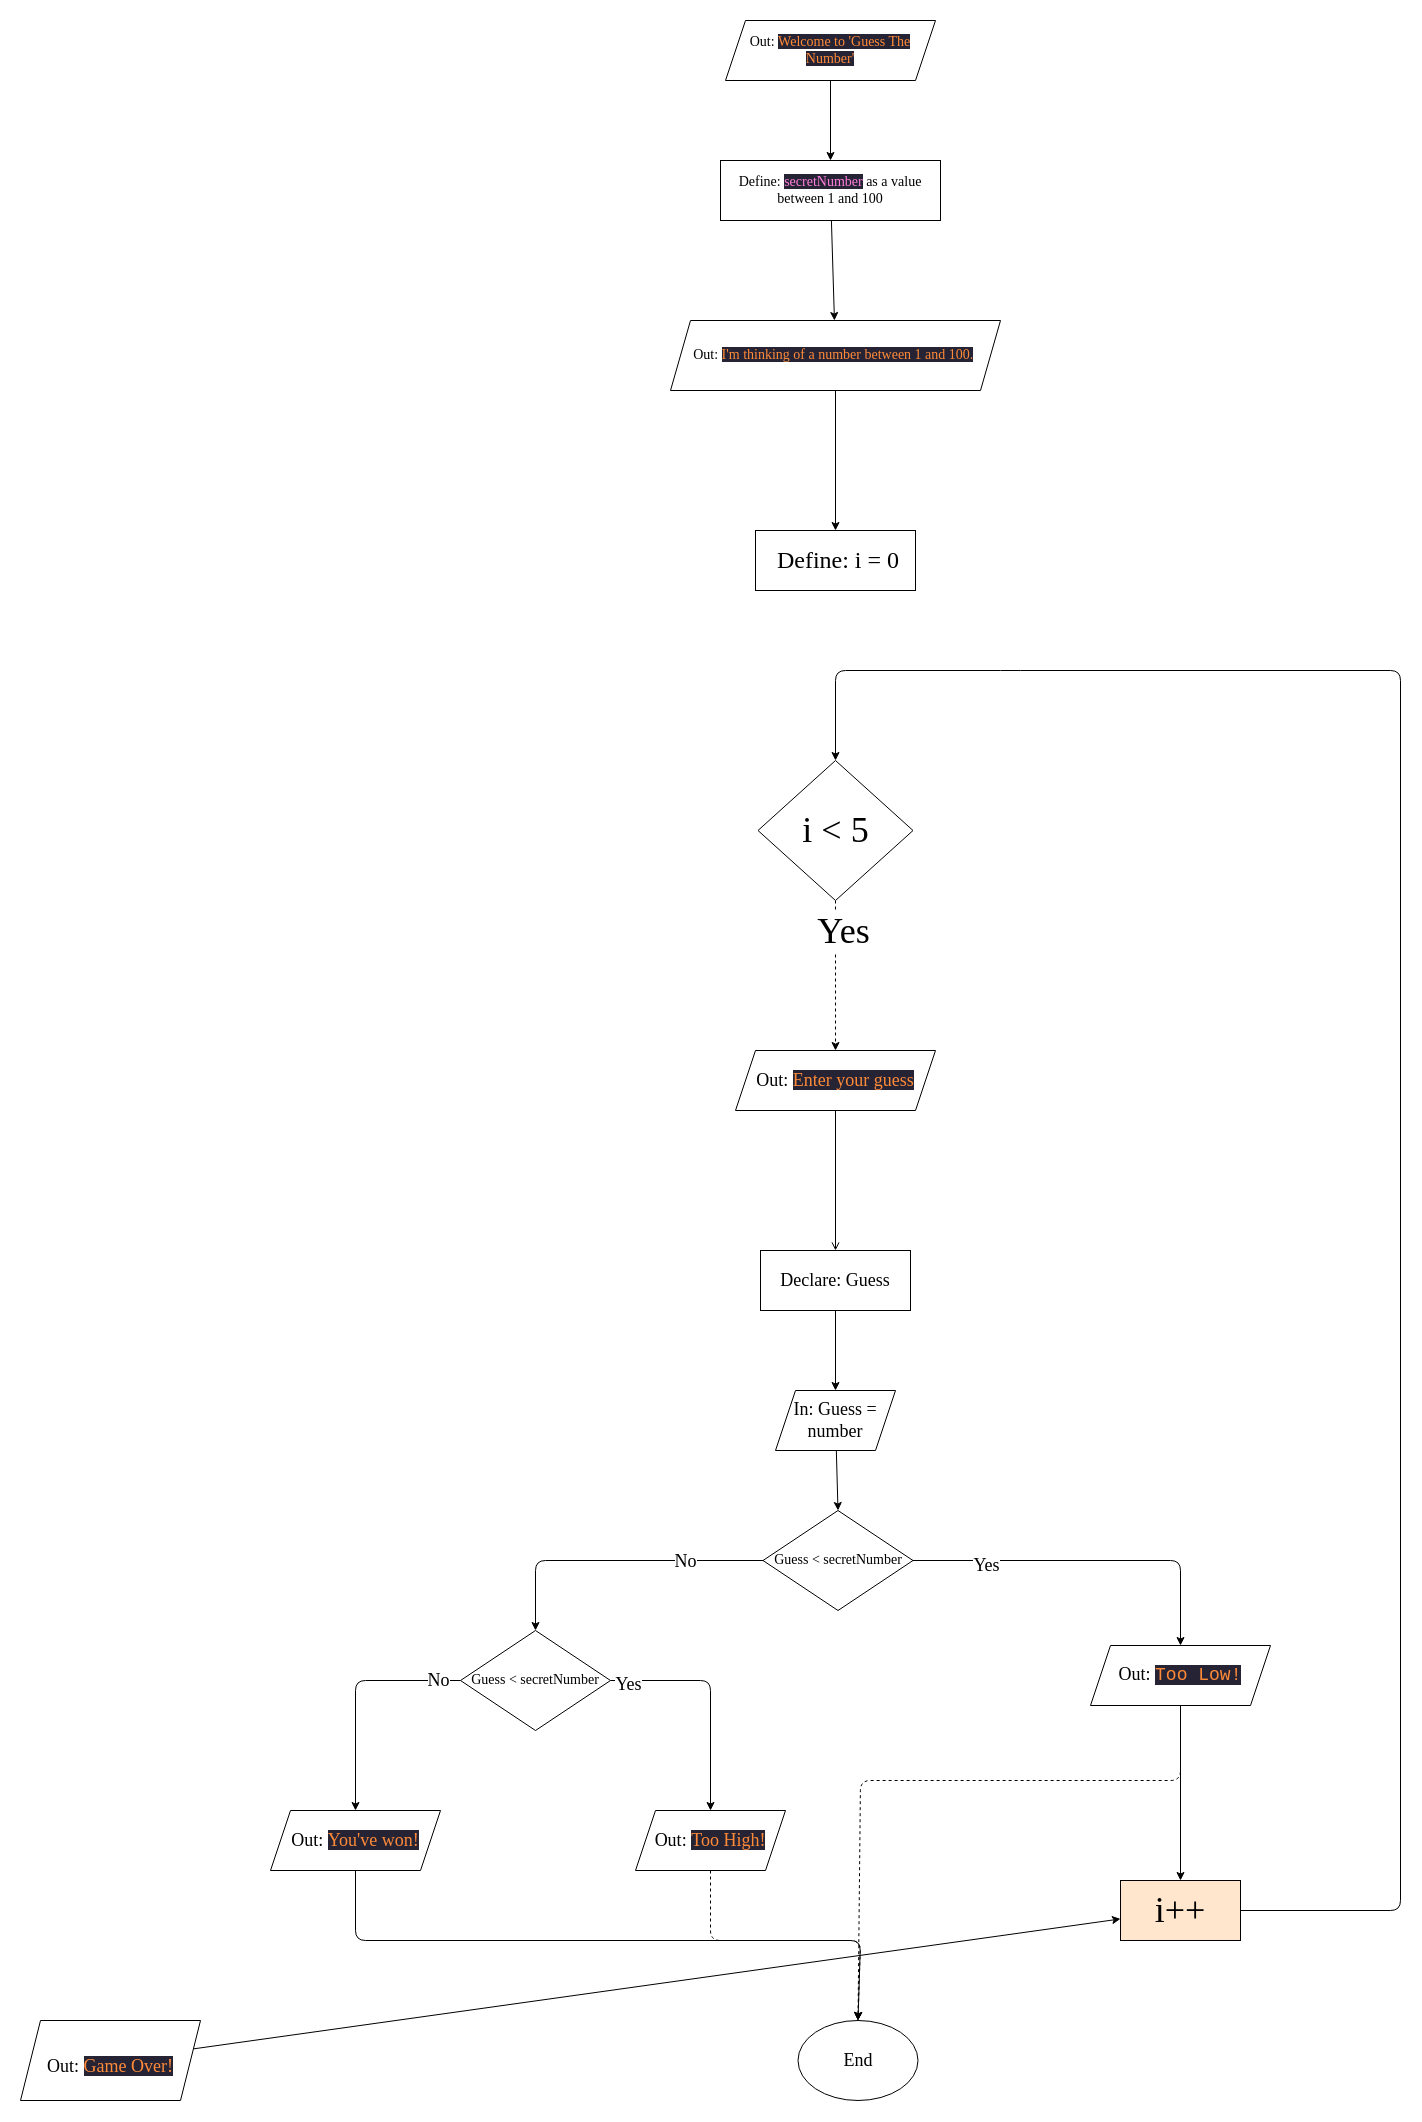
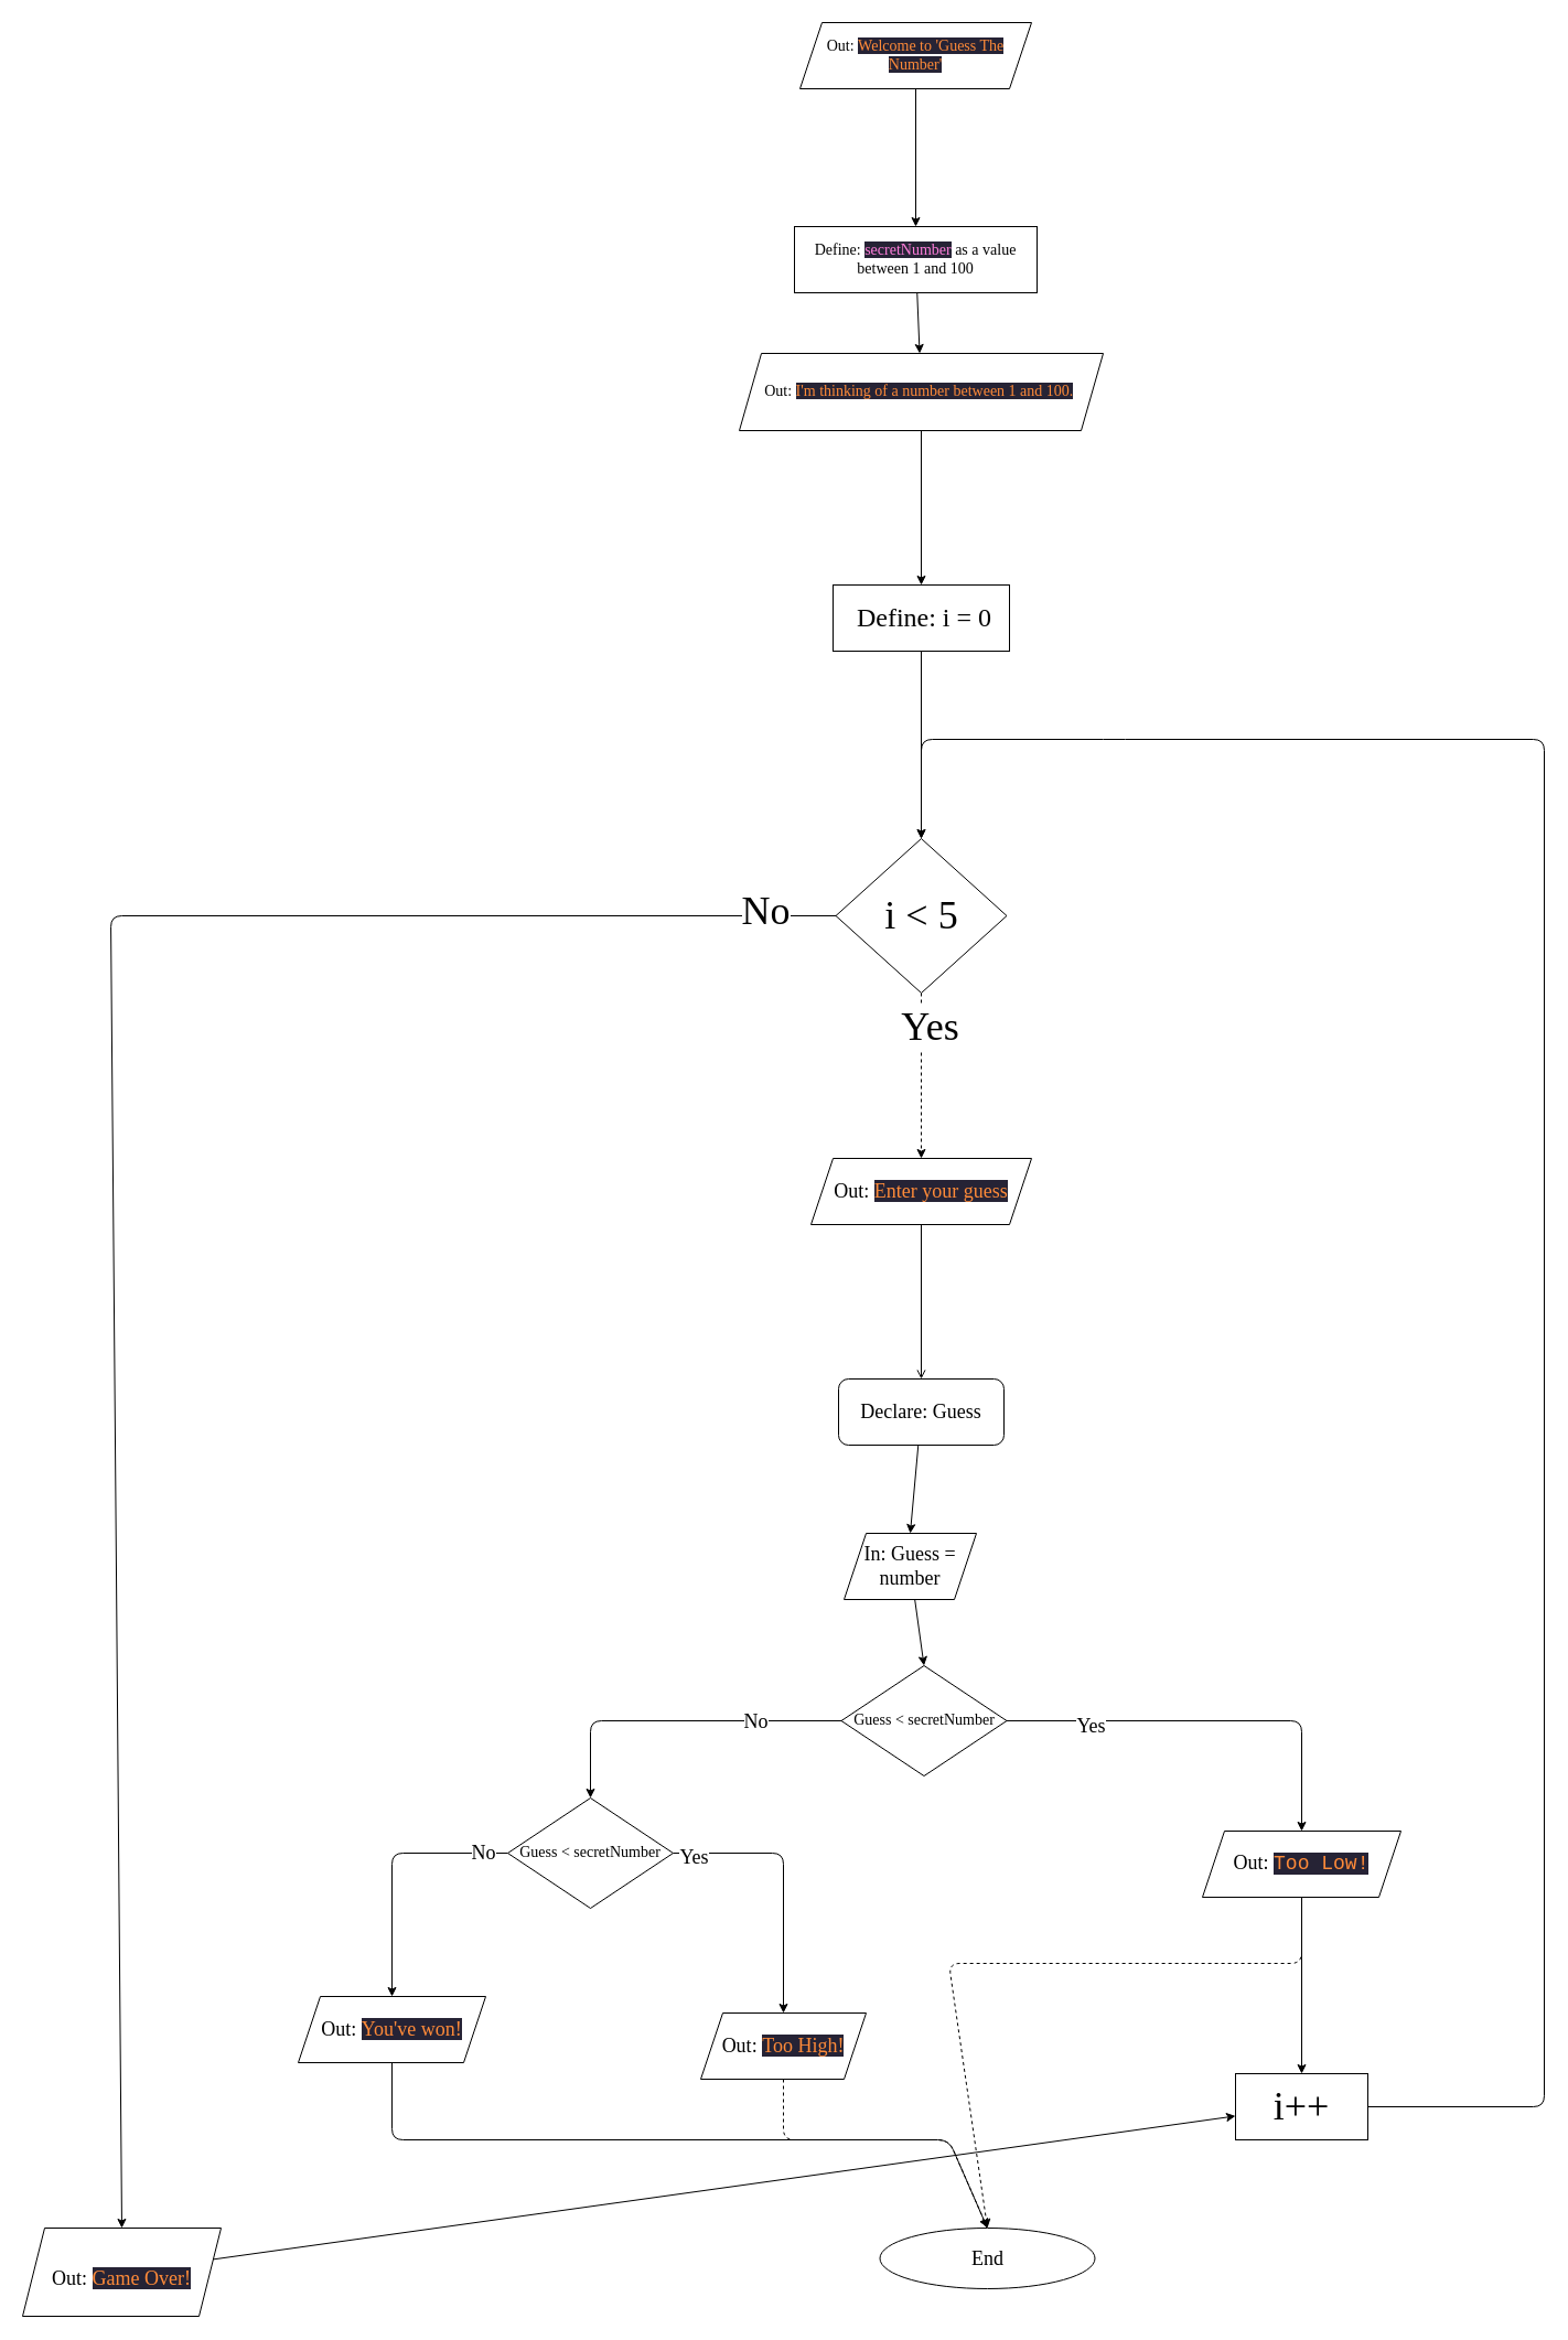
- <mxCell id="8" value="&lt;font style=&quot;font-size: 14px;&quot;&gt;Define:&amp;nbsp;&lt;span style=&quot;color: rgb(255, 126, 219); background-color: rgb(38, 35, 53);&quot;&gt;secretNumber&lt;/span&gt;&lt;span style=&quot;background-color: initial;&quot;&gt;&amp;nbsp;as a value between 1 and 100&lt;/span&gt;&lt;/font&gt;" style="rounded=0;whiteSpace=wrap;html=1;fontFamily=Times New Roman;fontSize=14;" parent="1" vertex="1"><mxGeometry x="720" y="160" width="220" height="60" as="geometry" /></mxCell>
+ <mxCell id="8" value="&lt;font style=&quot;font-size: 14px;&quot;&gt;Define:&amp;nbsp;&lt;span style=&quot;color: rgb(255, 126, 219); background-color: rgb(38, 35, 53);&quot;&gt;secretNumber&lt;/span&gt;&lt;span style=&quot;background-color: initial;&quot;&gt;&amp;nbsp;as a value between 1 and 100&lt;/span&gt;&lt;/font&gt;" style="rounded=0;whiteSpace=wrap;html=1;fontFamily=Times New Roman;fontSize=14;" parent="1" vertex="1"><mxGeometry x="720" y="205" width="220" height="60" as="geometry" /></mxCell>
+ <mxCell id="32" style="edgeStyle=none;html=1;entryX=0.5;entryY=0;entryDx=0;entryDy=0;fontFamily=Times New Roman;fontSize=36;" edge="1" parent="1" source="33" target="38"><mxGeometry relative="1" as="geometry" /></mxCell>
+ <mxCell id="34" style="edgeStyle=none;html=1;fontFamily=Times New Roman;fontSize=36;entryX=0.5;entryY=0;entryDx=0;entryDy=0;" edge="1" parent="1" source="38" target="40"><mxGeometry relative="1" as="geometry"><mxPoint x="475" y="830" as="targetPoint" /><Array as="points"><mxPoint x="100" y="830" /></Array></mxGeometry></mxCell>
+ <mxCell id="35" value="No" style="edgeLabel;html=1;align=center;verticalAlign=middle;resizable=0;points=[];fontSize=36;fontFamily=Times New Roman;" vertex="1" connectable="0" parent="34"><mxGeometry x="-0.93" y="-5" relative="1" as="geometry"><mxPoint x="1" as="offset" /></mxGeometry></mxCell>
- <mxCell id="10" value="&lt;font style=&quot;font-size: 18px;&quot; face=&quot;Times New Roman&quot;&gt;Declare: Guess&lt;/font&gt;" style="rounded=0;whiteSpace=wrap;html=1;" vertex="1" parent="1"><mxGeometry x="760" y="1250" width="150" height="60" as="geometry" /></mxCell>
+ <mxCell id="10" value="&lt;font style=&quot;font-size: 18px;&quot; face=&quot;Times New Roman&quot;&gt;Declare: Guess&lt;/font&gt;" style="whiteSpace=wrap;html=1;rounded=1;" vertex="1" parent="1"><mxGeometry x="760" y="1250" width="150" height="60" as="geometry" /></mxCell>
- <mxCell id="14" value="In: Guess = number" style="shape=parallelogram;perimeter=parallelogramPerimeter;whiteSpace=wrap;html=1;fixedSize=1;fontFamily=Times New Roman;fontSize=18;" vertex="1" parent="1"><mxGeometry x="775" y="1390" width="120" height="60" as="geometry" /></mxCell>
+ <mxCell id="14" value="In: Guess = number" style="shape=parallelogram;perimeter=parallelogramPerimeter;whiteSpace=wrap;html=1;fixedSize=1;fontFamily=Times New Roman;fontSize=18;" vertex="1" parent="1"><mxGeometry x="765" y="1390" width="120" height="60" as="geometry" /></mxCell>
- <mxCell id="22" value="&lt;font style=&quot;font-size: 18px;&quot;&gt;&lt;font style=&quot;&quot;&gt;Out:&amp;nbsp;&lt;/font&gt;&lt;span style=&quot;color: rgb(255, 139, 57); background-color: rgb(38, 35, 53); font-family: Consolas, &amp;quot;Courier New&amp;quot;, monospace;&quot;&gt;Too Low!&lt;/span&gt;&lt;/font&gt;" style="shape=parallelogram;perimeter=parallelogramPerimeter;whiteSpace=wrap;html=1;fixedSize=1;fontFamily=Times New Roman;fontSize=14;" vertex="1" parent="1"><mxGeometry x="1090" y="1645" width="180" height="60" as="geometry" /></mxCell>
+ <mxCell id="22" value="&lt;font style=&quot;font-size: 18px;&quot;&gt;&lt;font style=&quot;&quot;&gt;Out:&amp;nbsp;&lt;/font&gt;&lt;span style=&quot;color: rgb(255, 139, 57); background-color: rgb(38, 35, 53); font-family: Consolas, &amp;quot;Courier New&amp;quot;, monospace;&quot;&gt;Too Low!&lt;/span&gt;&lt;/font&gt;" style="shape=parallelogram;perimeter=parallelogramPerimeter;whiteSpace=wrap;html=1;fixedSize=1;fontFamily=Times New Roman;fontSize=14;" vertex="1" parent="1"><mxGeometry x="1090" y="1660" width="180" height="60" as="geometry" /></mxCell>
- <mxCell id="29" value="&lt;font style=&quot;font-size: 18px;&quot;&gt;Out:&amp;nbsp;&lt;span style=&quot;color: rgb(255, 139, 57); background-color: rgb(38, 35, 53);&quot;&gt;Too High!&lt;/span&gt;&lt;/font&gt;" style="shape=parallelogram;perimeter=parallelogramPerimeter;whiteSpace=wrap;html=1;fixedSize=1;fontFamily=Times New Roman;fontSize=18;" vertex="1" parent="1"><mxGeometry x="635" y="1810" width="150" height="60" as="geometry" /></mxCell>
+ <mxCell id="29" value="&lt;font style=&quot;font-size: 18px;&quot;&gt;Out:&amp;nbsp;&lt;span style=&quot;color: rgb(255, 139, 57); background-color: rgb(38, 35, 53);&quot;&gt;Too High!&lt;/span&gt;&lt;/font&gt;" style="shape=parallelogram;perimeter=parallelogramPerimeter;whiteSpace=wrap;html=1;fixedSize=1;fontFamily=Times New Roman;fontSize=18;" vertex="1" parent="1"><mxGeometry x="635" y="1825" width="150" height="60" as="geometry" /></mxCell>
- <mxCell id="42" value="i++" style="rounded=0;whiteSpace=wrap;html=1;fontFamily=Times New Roman;fontSize=36;fillColor=#ffe6cc;" vertex="1" parent="1"><mxGeometry x="1120" y="1880" width="120" height="60" as="geometry" /></mxCell>
+ <mxCell id="42" value="i++" style="rounded=0;whiteSpace=wrap;html=1;fontFamily=Times New Roman;fontSize=36;" vertex="1" parent="1"><mxGeometry x="1120" y="1880" width="120" height="60" as="geometry" /></mxCell>
- <mxCell id="2" value="&lt;font style=&quot;font-size: 18px;&quot; face=&quot;Times New Roman&quot;&gt;End&lt;/font&gt;" style="ellipse;whiteSpace=wrap;html=1;" parent="1" vertex="1"><mxGeometry x="797.5" y="2020" width="120" height="80" as="geometry" /></mxCell>
+ <mxCell id="2" value="&lt;font style=&quot;font-size: 18px;&quot; face=&quot;Times New Roman&quot;&gt;End&lt;/font&gt;" style="ellipse;whiteSpace=wrap;html=1;" parent="1" vertex="1"><mxGeometry x="797.5" y="2020" width="195" height="55" as="geometry" /></mxCell>
